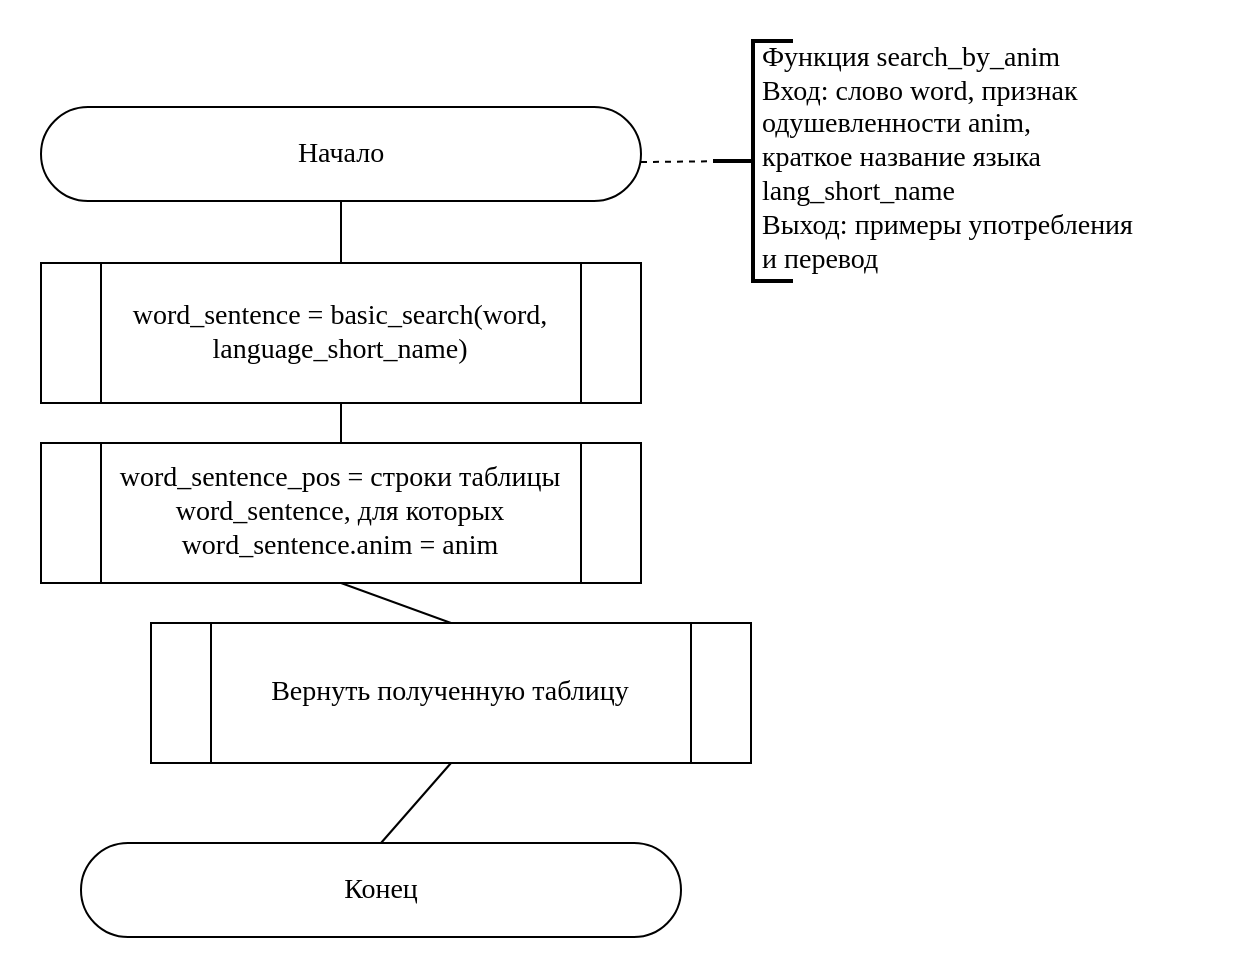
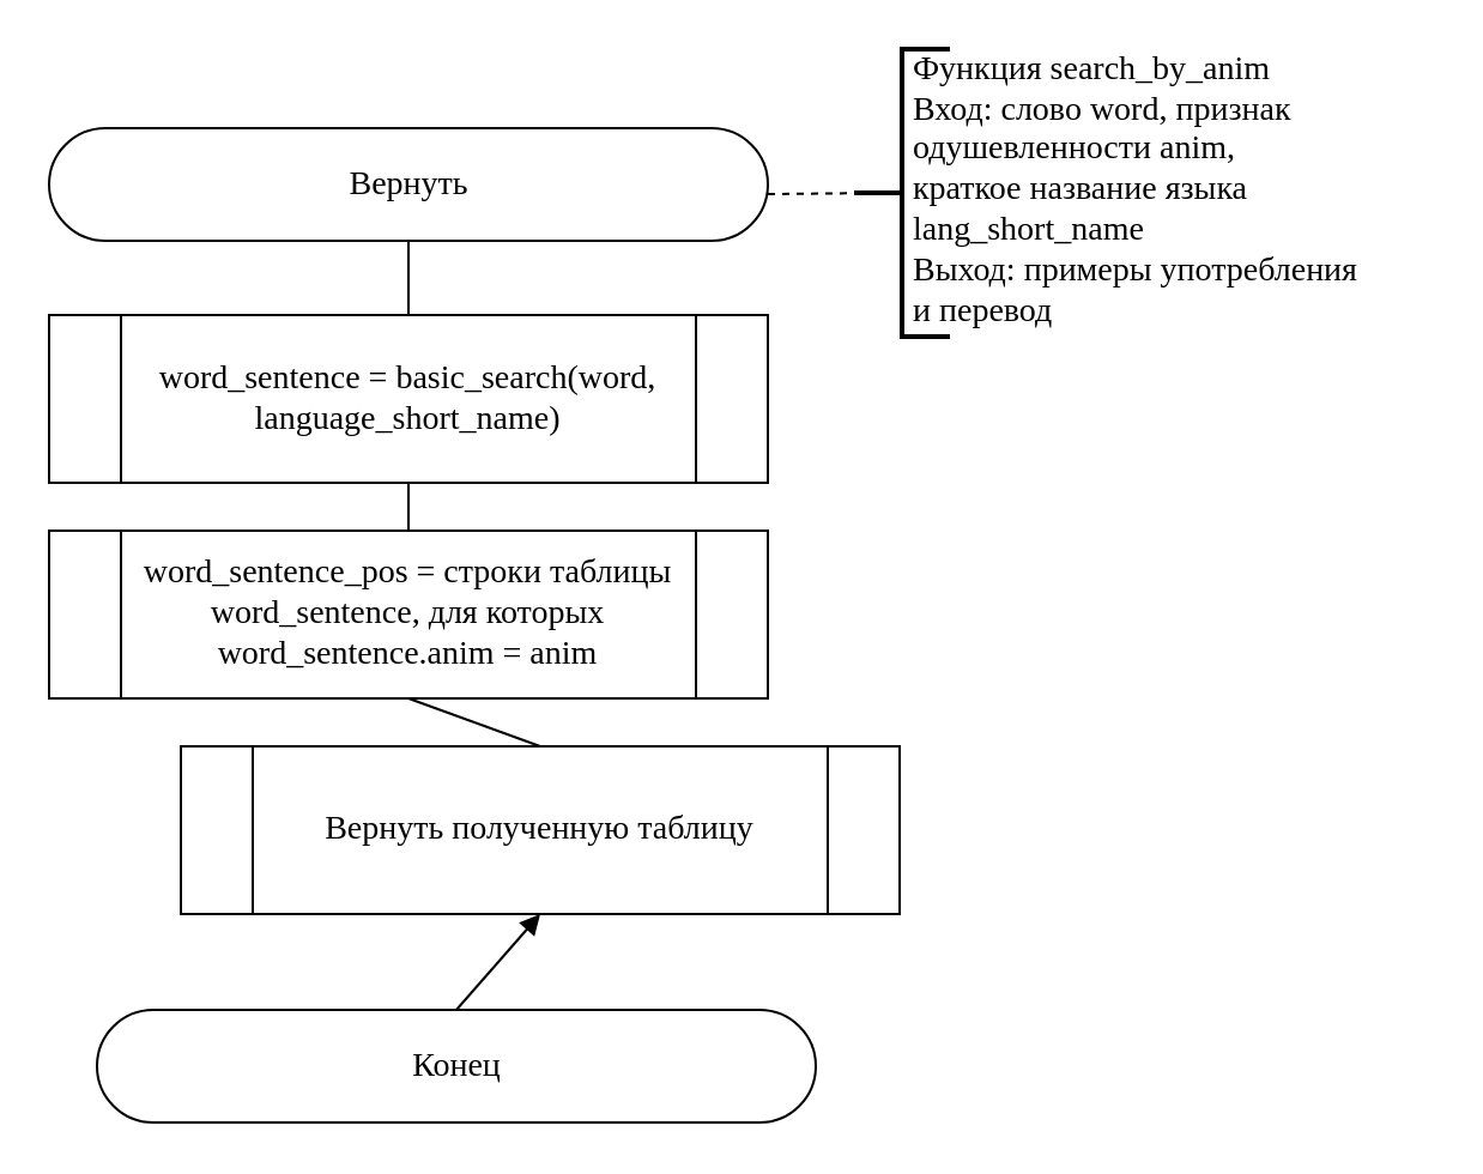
- <mxCell id="2" value="&lt;font face=&quot;Times New Roman&quot; style=&quot;font-size: 14px;&quot;&gt;Начало&lt;/font&gt;" style="html=1;dashed=0;whitespace=wrap;shape=mxgraph.dfd.start" parent="1" vertex="1"><mxGeometry x="20" y="53" width="300" height="47" as="geometry" /></mxCell>
+ <mxCell id="2" value="&lt;font face=&quot;Times New Roman&quot; style=&quot;font-size: 14px;&quot;&gt;Вернуть&lt;/font&gt;" style="html=1;dashed=0;whitespace=wrap;shape=mxgraph.dfd.start" parent="1" vertex="1"><mxGeometry x="20" y="53" width="300" height="47" as="geometry" /></mxCell>
- <mxCell id="12" value="" style="endArrow=none;html=1;rounded=0;fontFamily=Times New Roman;fontSize=14;exitX=0.5;exitY=0.5;exitDx=0;exitDy=-23.5;exitPerimeter=0;entryX=0.5;entryY=1;entryDx=0;entryDy=0;" parent="1" source="11" target="10" edge="1"><mxGeometry width="50" height="50" relative="1" as="geometry"><mxPoint x="200" y="251" as="sourcePoint" /><mxPoint x="250" y="201" as="targetPoint" /></mxGeometry></mxCell>
+ <mxCell id="12" value="" style="endArrow=block;html=1;rounded=0;fontFamily=Times New Roman;fontSize=14;exitX=0.5;exitY=0.5;exitDx=0;exitDy=-23.5;exitPerimeter=0;entryX=0.5;entryY=1;entryDx=0;entryDy=0;" parent="1" source="11" target="10" edge="1"><mxGeometry width="50" height="50" relative="1" as="geometry"><mxPoint x="200" y="251" as="sourcePoint" /><mxPoint x="250" y="201" as="targetPoint" /></mxGeometry></mxCell>
